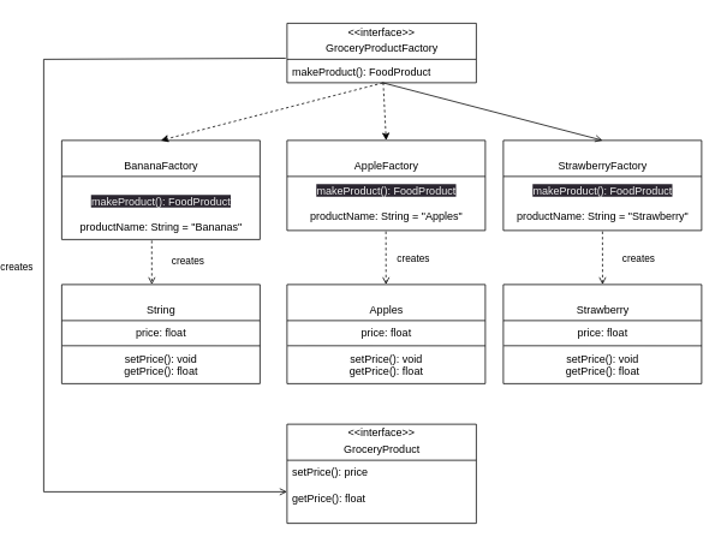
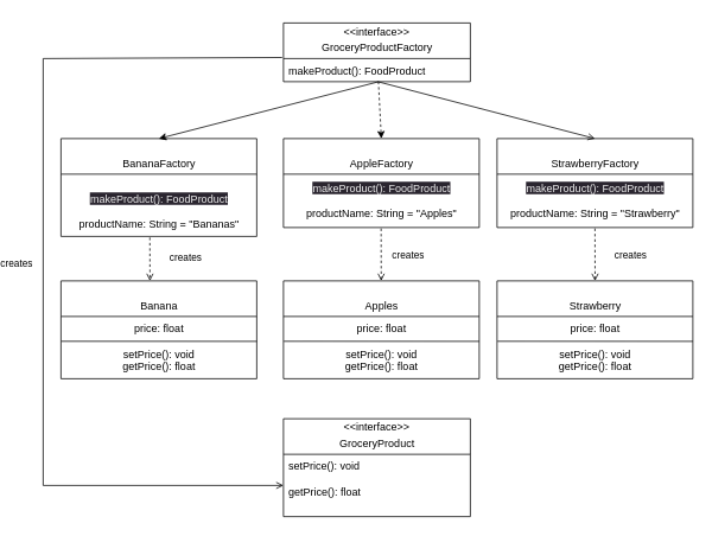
- <mxCell id="15" style="edgeStyle=none;html=1;entryX=0.5;entryY=0;entryDx=0;entryDy=0;exitX=0.506;exitY=1.008;exitDx=0;exitDy=0;exitPerimeter=0;dashed=1;" edge="1" parent="1" source="4" target="6"><mxGeometry relative="1" as="geometry"><mxPoint x="361.701" y="91" as="sourcePoint" /><mxPoint x="365" y="155" as="targetPoint" /></mxGeometry></mxCell>
+ <mxCell id="15" style="edgeStyle=none;html=1;entryX=0.5;entryY=0;entryDx=0;entryDy=0;exitX=0.506;exitY=1.008;exitDx=0;exitDy=0;exitPerimeter=0;" edge="1" parent="1" source="4" target="6"><mxGeometry relative="1" as="geometry"><mxPoint x="361.701" y="91" as="sourcePoint" /><mxPoint x="365" y="155" as="targetPoint" /></mxGeometry></mxCell>
- <mxCell id="20" value="&lt;br&gt;String" style="swimlane;fontStyle=0;childLayout=stackLayout;horizontal=1;startSize=40;fillColor=none;horizontalStack=0;resizeParent=1;resizeParentMax=0;resizeLast=0;collapsible=1;marginBottom=0;html=1;" vertex="1" parent="1"><mxGeometry x="40" y="315" width="220" height="110" as="geometry" /></mxCell>
+ <mxCell id="20" value="&lt;br&gt;Banana" style="swimlane;fontStyle=0;childLayout=stackLayout;horizontal=1;startSize=40;fillColor=none;horizontalStack=0;resizeParent=1;resizeParentMax=0;resizeLast=0;collapsible=1;marginBottom=0;html=1;" vertex="1" parent="1"><mxGeometry x="40" y="315" width="220" height="110" as="geometry" /></mxCell>
- <mxCell id="13" value="setPrice(): price&lt;br&gt;&lt;br&gt;getPrice(): float" style="text;strokeColor=none;fillColor=none;align=left;verticalAlign=top;spacingLeft=4;spacingRight=4;overflow=hidden;rotatable=0;points=[[0,0.5],[1,0.5]];portConstraint=eastwest;whiteSpace=wrap;html=1;" vertex="1" parent="12"><mxGeometry y="40" width="210" height="70" as="geometry" /></mxCell>
+ <mxCell id="13" value="setPrice(): void&lt;br&gt;&lt;br&gt;getPrice(): float" style="text;strokeColor=none;fillColor=none;align=left;verticalAlign=top;spacingLeft=4;spacingRight=4;overflow=hidden;rotatable=0;points=[[0,0.5],[1,0.5]];portConstraint=eastwest;whiteSpace=wrap;html=1;" vertex="1" parent="12"><mxGeometry y="40" width="210" height="70" as="geometry" /></mxCell>
